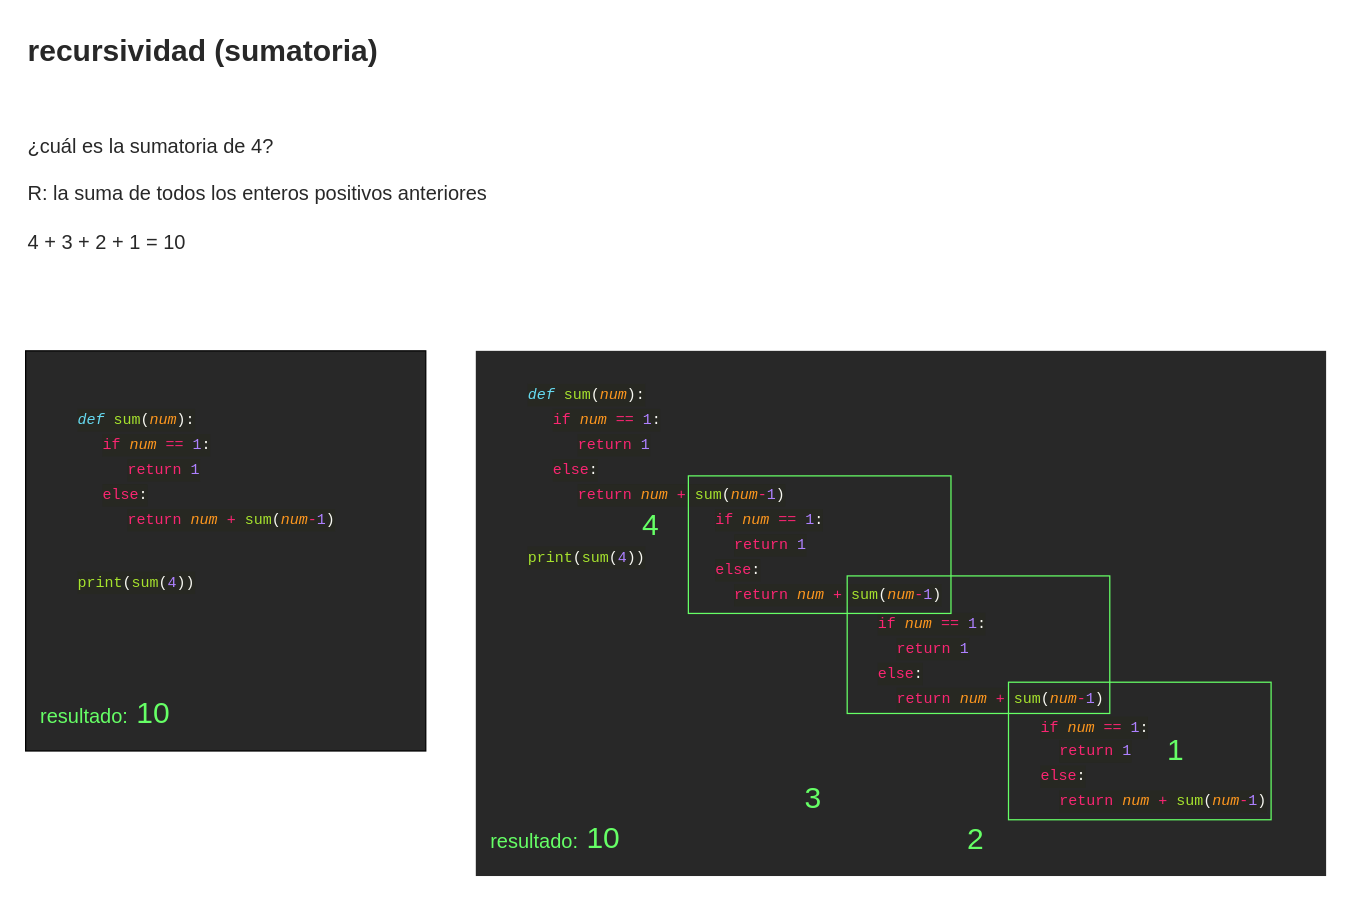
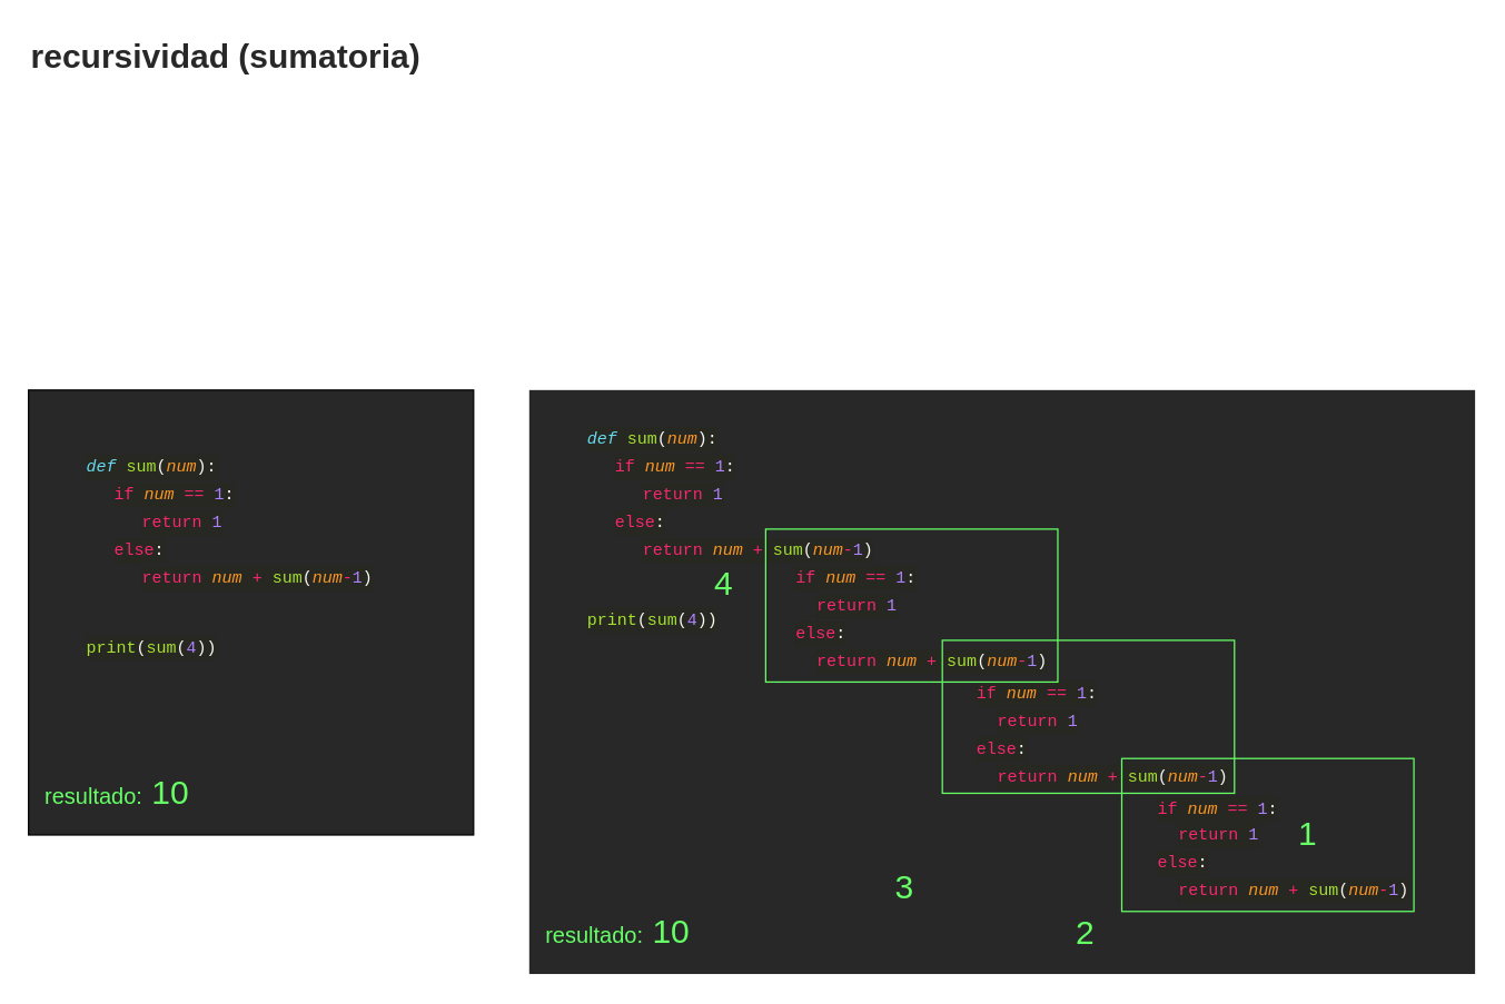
- <mxCell id="36" value="¿cuál es la sumatoria de 4?&lt;br&gt;&lt;br&gt;R: la suma de todos los enteros positivos anteriores&amp;nbsp;&lt;br&gt;&lt;br&gt;4 + 3 + 2 + 1 = 10" style="text;whiteSpace=wrap;html=1;fontSize=16;fontColor=#282828;" vertex="1" parent="1"><mxGeometry x="20" y="100" width="400" height="120" as="geometry" /></mxCell>
